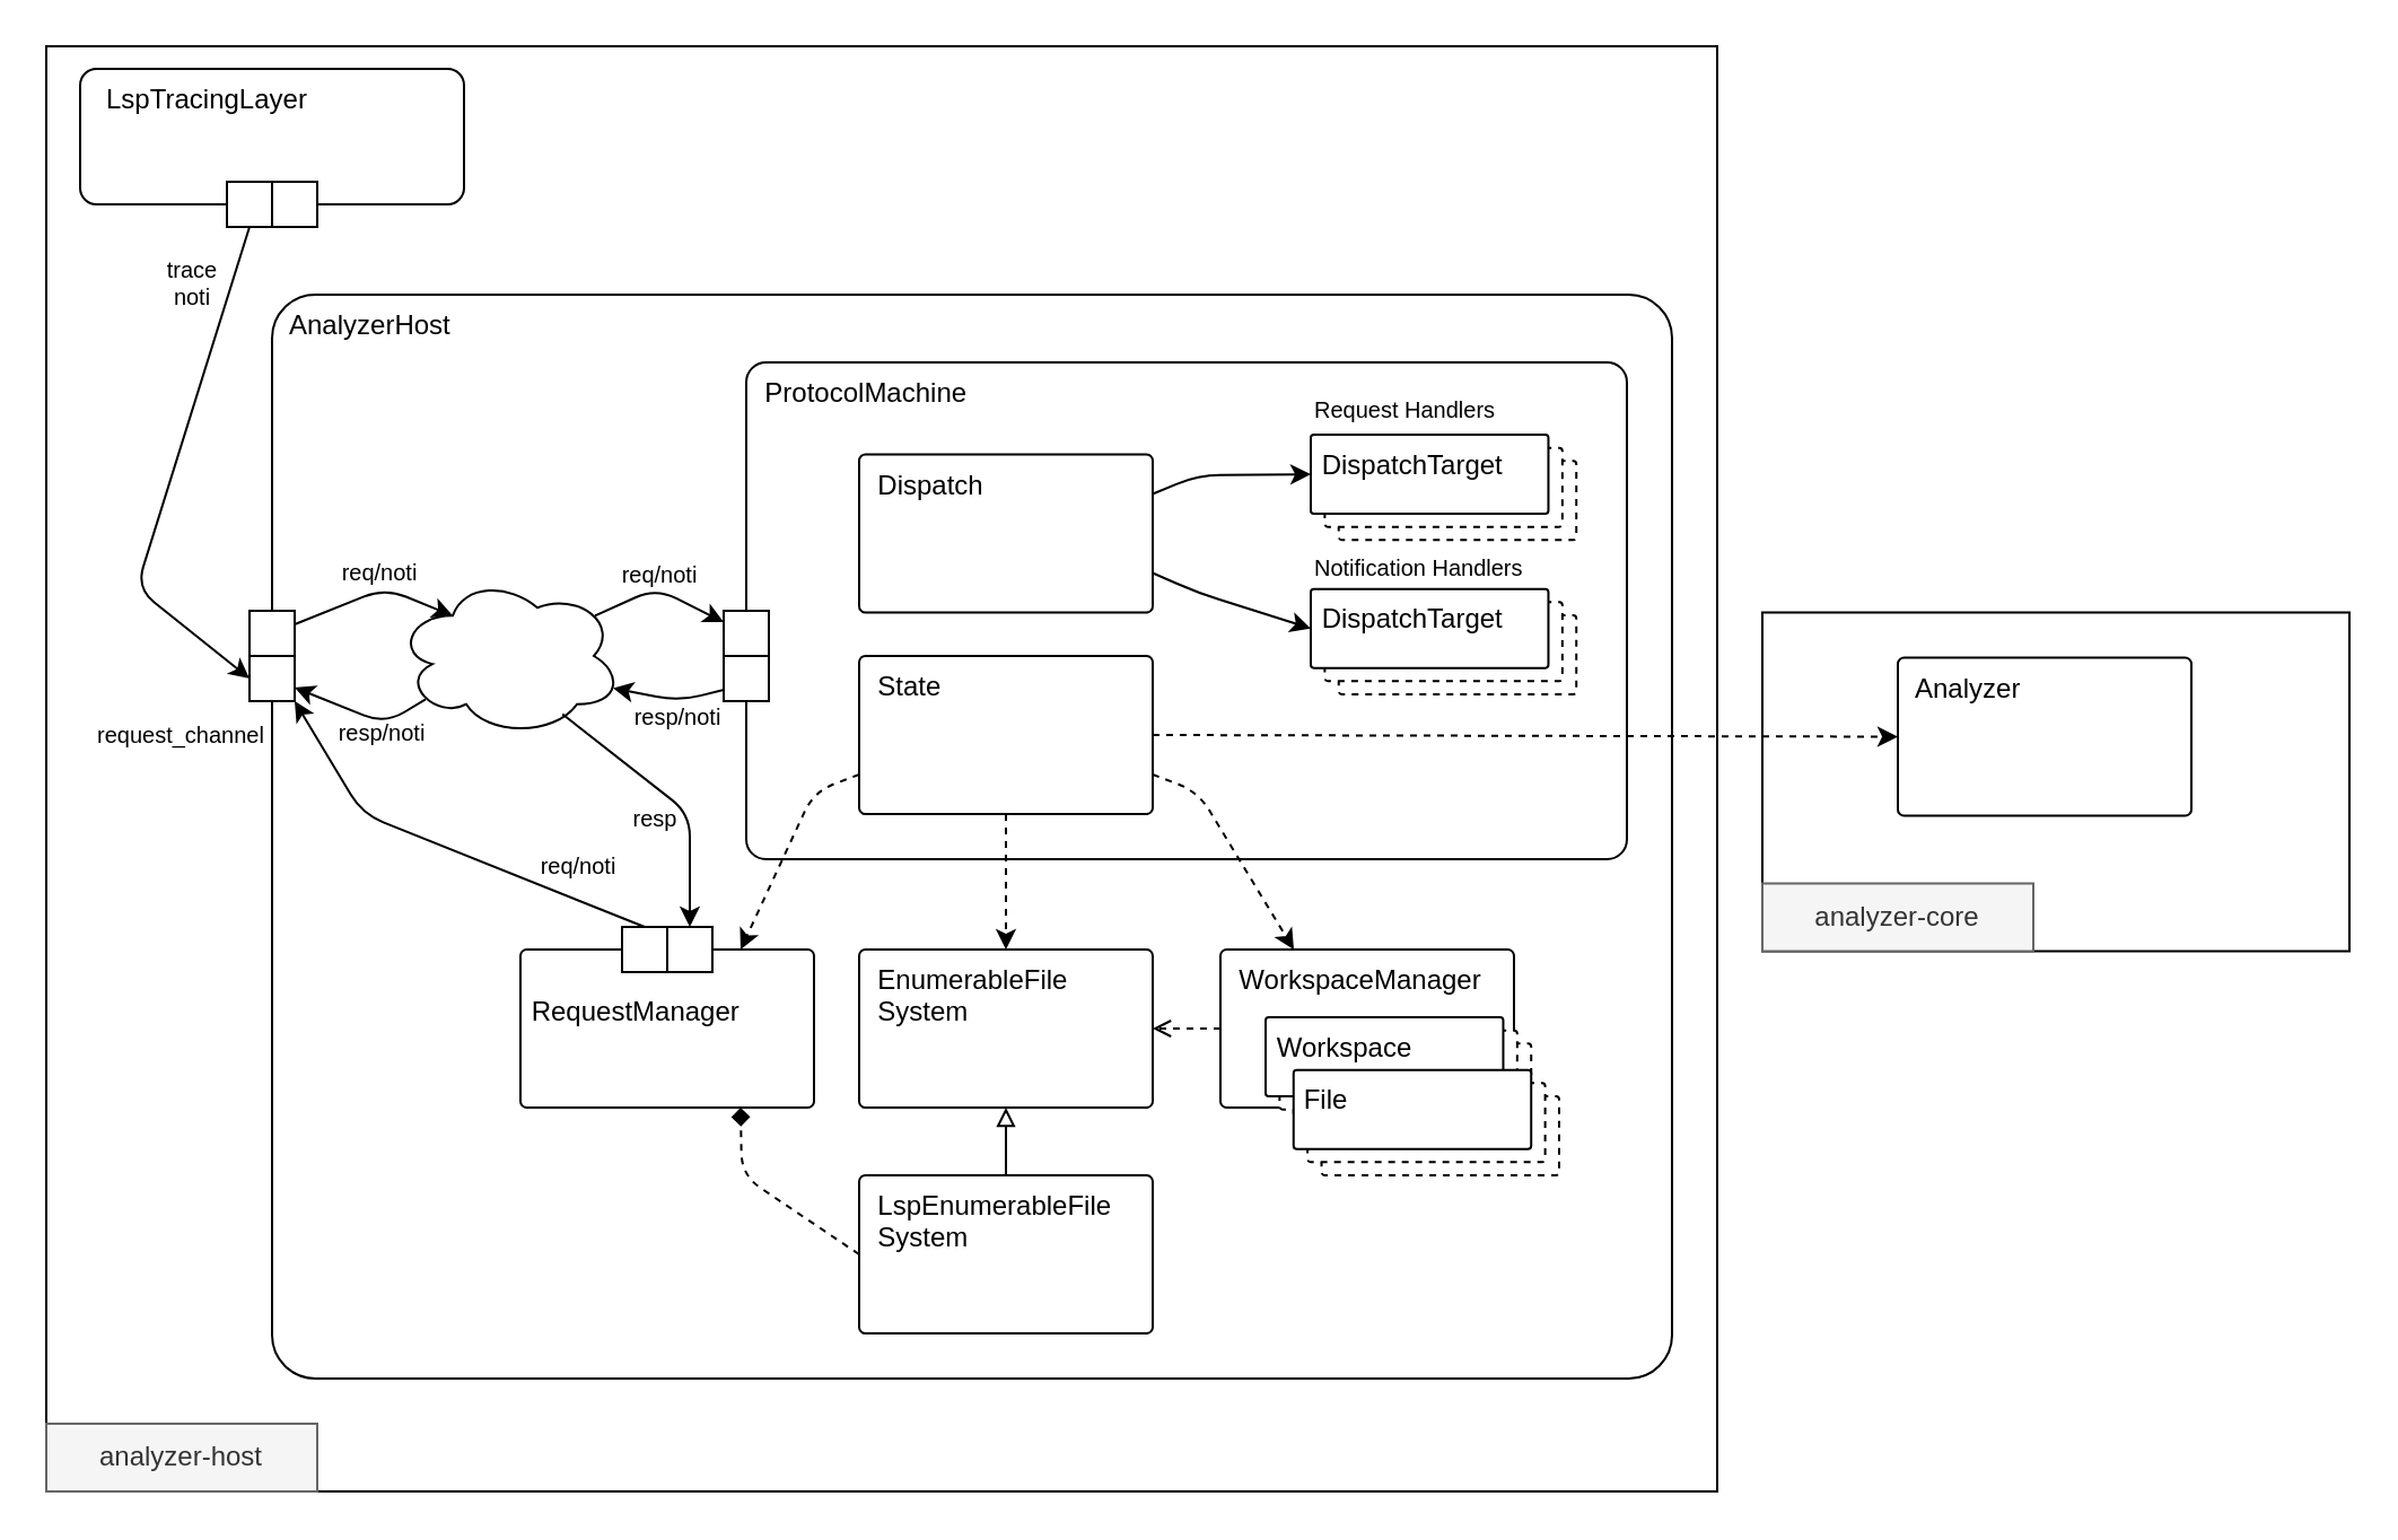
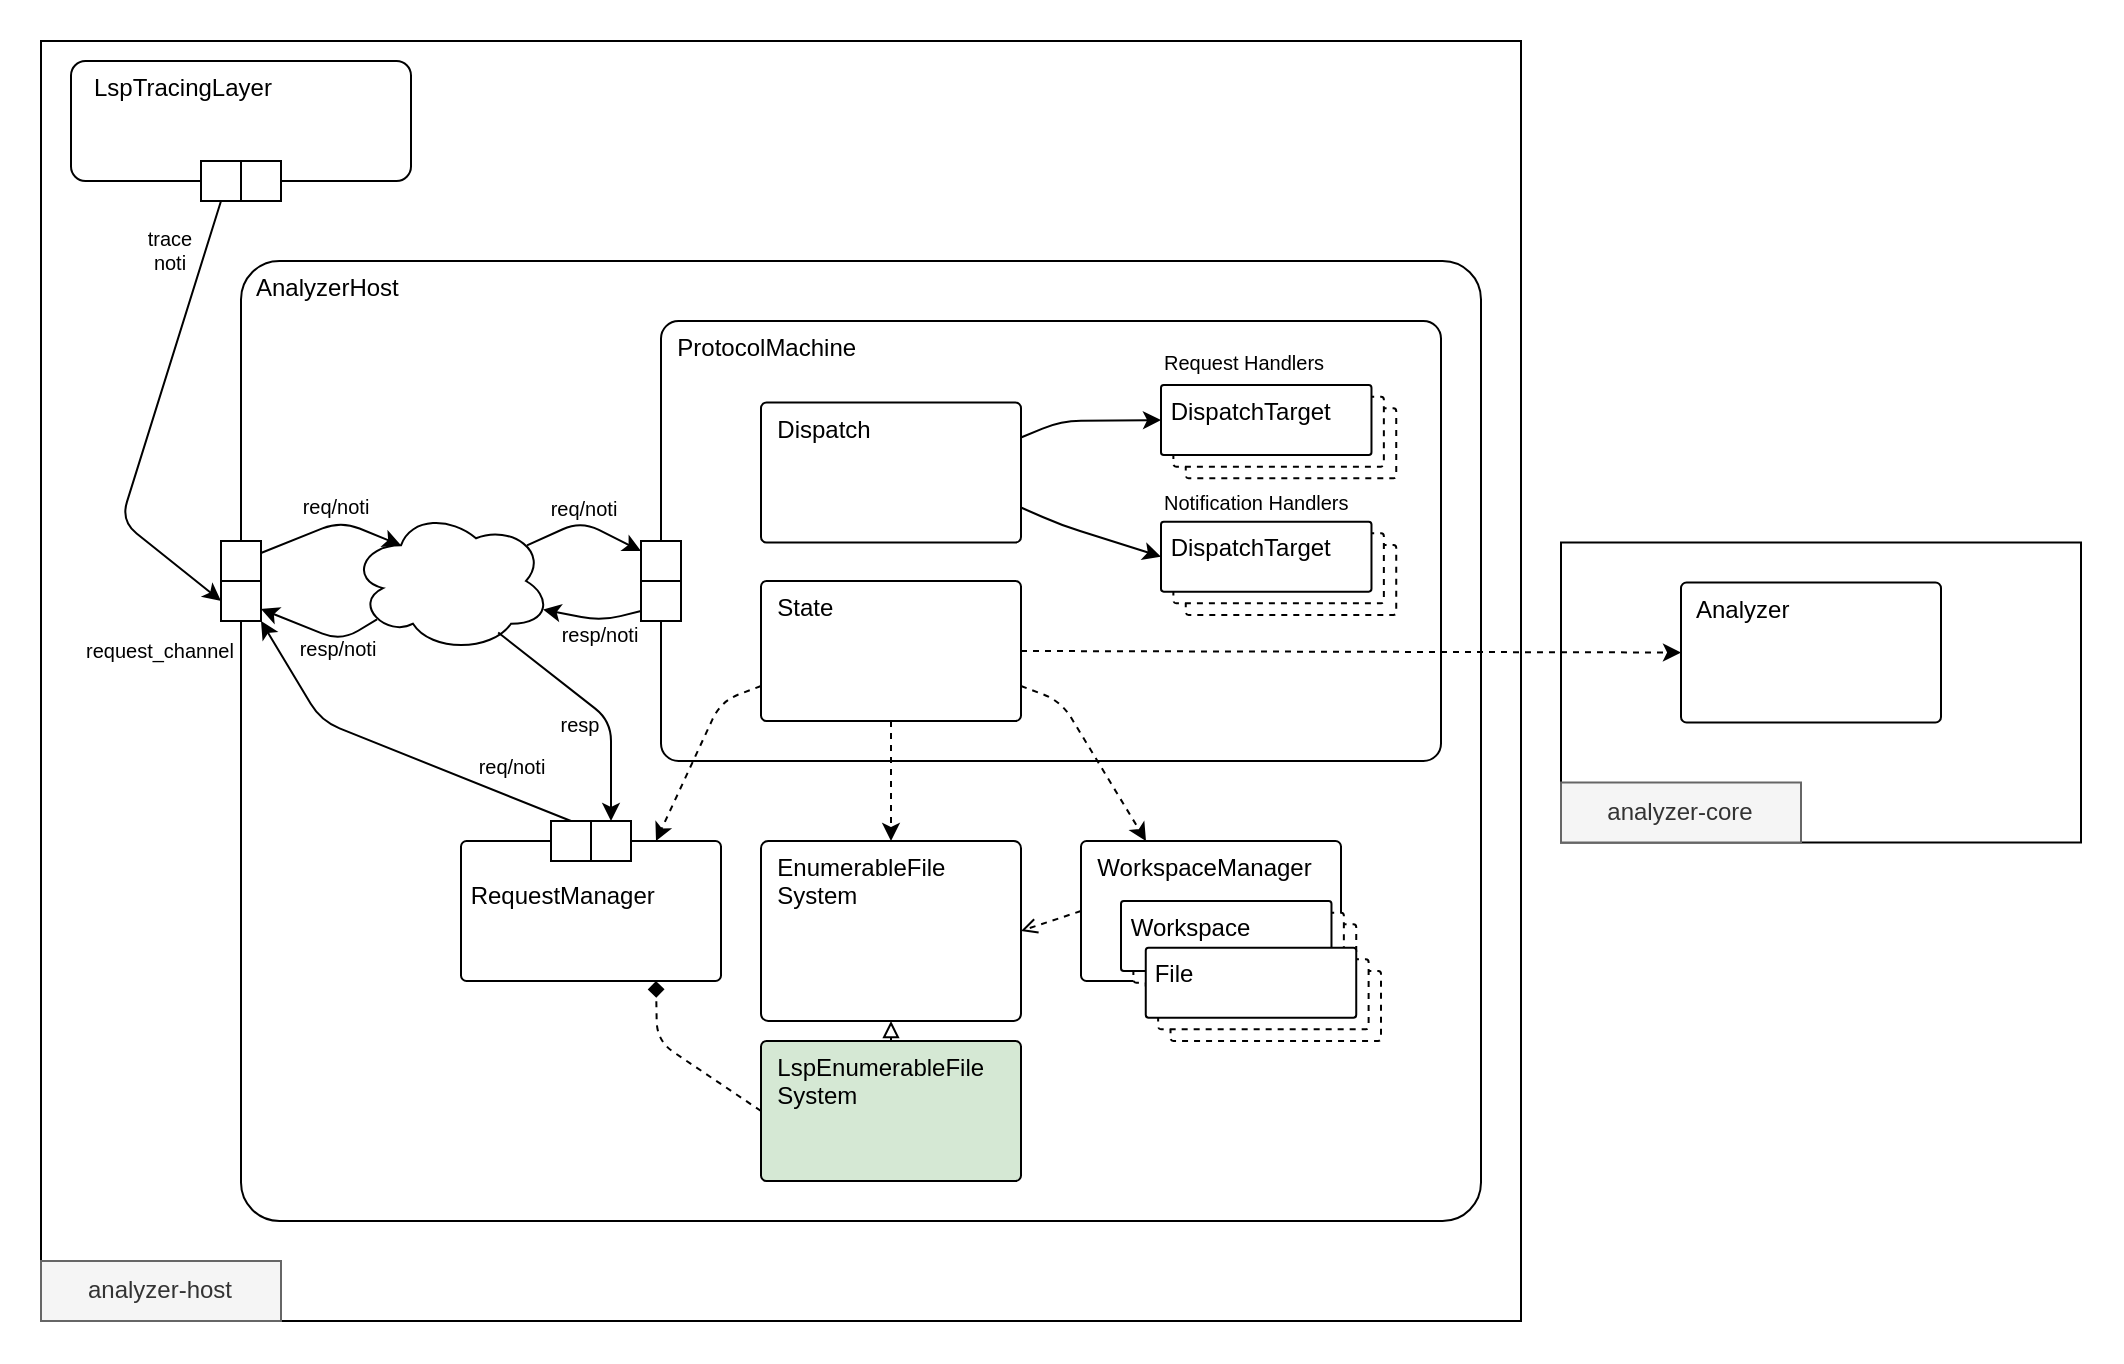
- <mxCell id="15" value="&amp;nbsp; EnumerableFile&lt;br&gt;&amp;nbsp; System" style="rounded=1;whiteSpace=wrap;html=1;arcSize=4;align=left;verticalAlign=top;" parent="1" vertex="1"><mxGeometry x="380" y="420" width="130" height="70" as="geometry" /></mxCell>
+ <mxCell id="15" value="&amp;nbsp; EnumerableFile&lt;br&gt;&amp;nbsp; System" style="rounded=1;whiteSpace=wrap;html=1;arcSize=4;align=left;verticalAlign=top;" parent="1" vertex="1"><mxGeometry x="380" y="420" width="130" height="90" as="geometry" /></mxCell>
- <mxCell id="16" value="&amp;nbsp; LspEnumerableFile&lt;br&gt;&amp;nbsp; System" style="rounded=1;whiteSpace=wrap;html=1;arcSize=4;align=left;verticalAlign=top;" parent="1" vertex="1"><mxGeometry x="380" y="520" width="130" height="70" as="geometry" /></mxCell>
+ <mxCell id="16" value="&amp;nbsp; LspEnumerableFile&lt;br&gt;&amp;nbsp; System" style="rounded=1;whiteSpace=wrap;html=1;arcSize=4;align=left;verticalAlign=top;fillColor=#d5e8d4;" parent="1" vertex="1"><mxGeometry x="380" y="520" width="130" height="70" as="geometry" /></mxCell>
